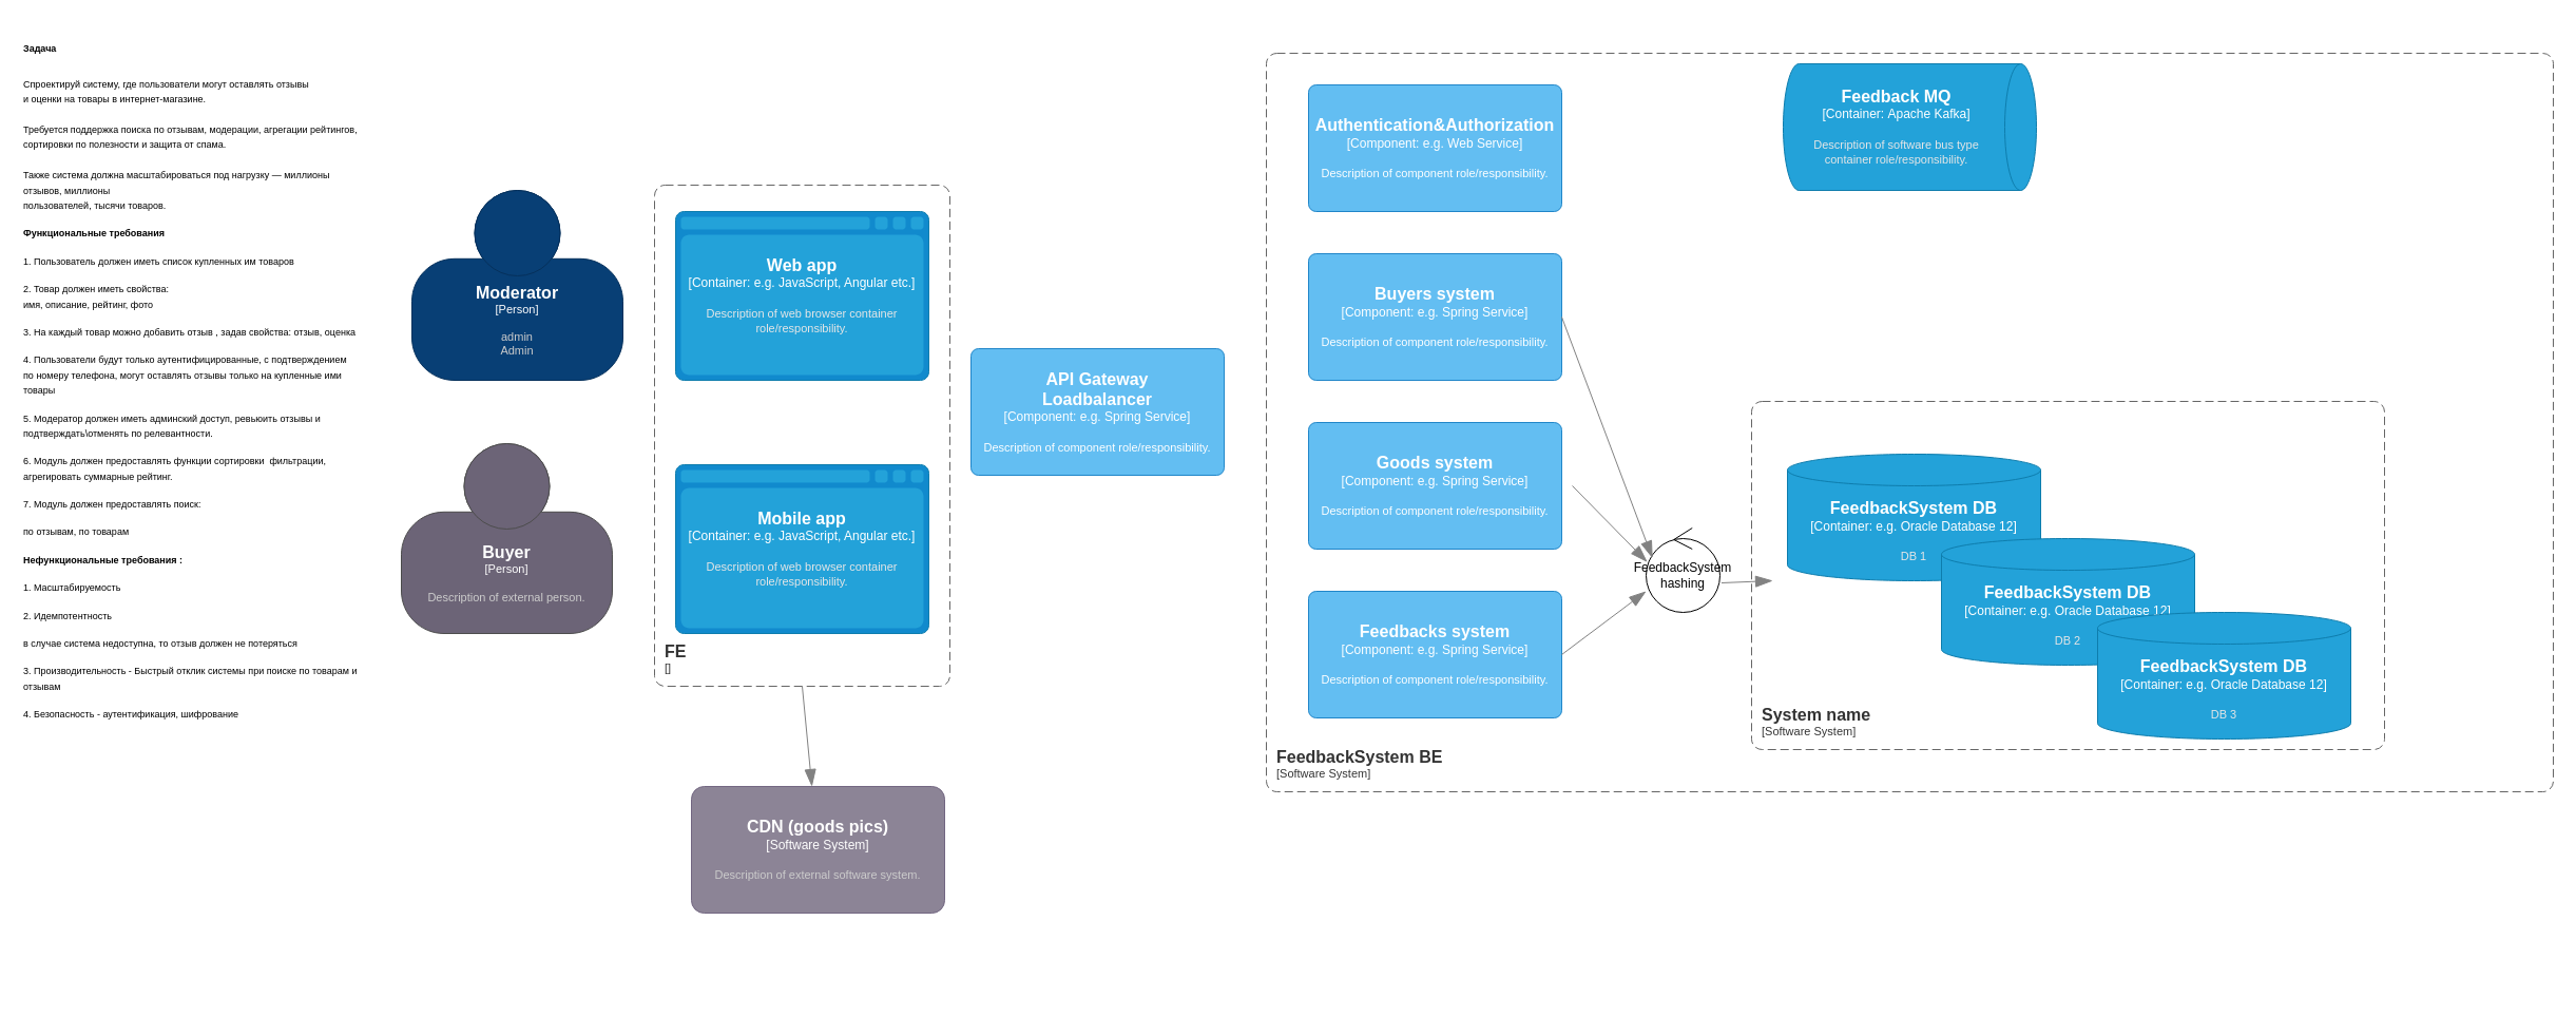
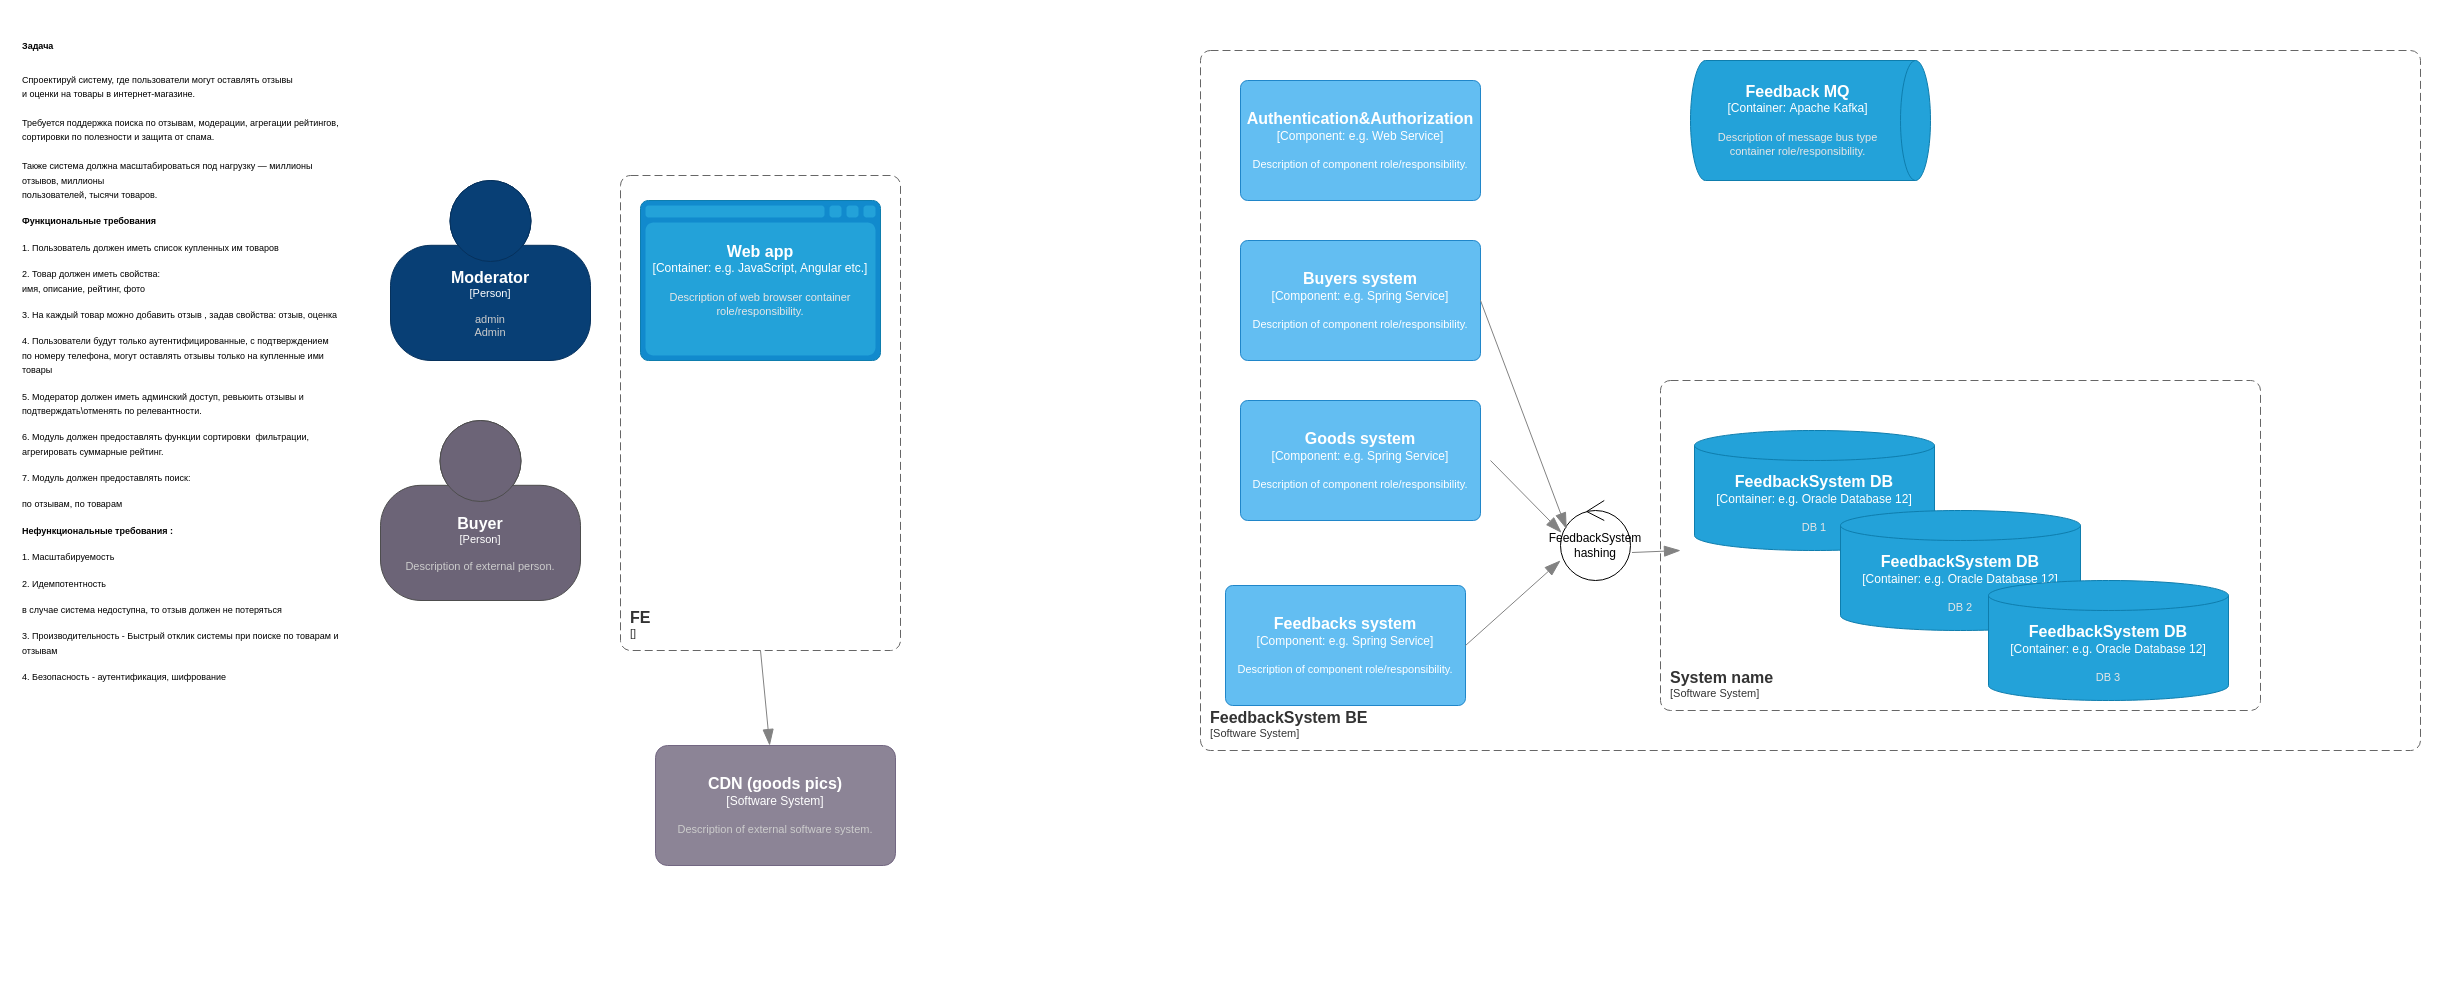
- <mxCell id="15" value="&lt;font style=&quot;font-size: 16px&quot;&gt;&lt;b&gt;Feedback MQ&lt;/b&gt;&lt;/font&gt;&lt;div&gt;[Container:&amp;nbsp;Apache Kafka]&lt;/div&gt;&lt;br&gt;&lt;div&gt;&lt;font style=&quot;font-size: 11px&quot;&gt;&lt;font color=&quot;#E6E6E6&quot;&gt;Description of software bus type container role/responsibility.&lt;/font&gt;&lt;/div&gt;" style="shape=cylinder3;size=15;direction=south;whiteSpace=wrap;html=1;boundedLbl=1;rounded=0;labelBackgroundColor=none;fillColor=#23A2D9;fontSize=12;fontColor=#ffffff;align=center;strokeColor=#0E7DAD;metaEdit=1;points=[[0.5,0,0],[1,0.25,0],[1,0.5,0],[1,0.75,0],[0.5,1,0],[0,0.75,0],[0,0.5,0],[0,0.25,0]];resizable=0;" vertex="1" parent="1"><mxGeometry x="1690" y="60" width="240" height="120" as="geometry" /></mxCell>
+ <mxCell id="15" value="&lt;font style=&quot;font-size: 16px&quot;&gt;&lt;b&gt;Feedback MQ&lt;/b&gt;&lt;/font&gt;&lt;div&gt;[Container:&amp;nbsp;Apache Kafka]&lt;/div&gt;&lt;br&gt;&lt;div&gt;&lt;font style=&quot;font-size: 11px&quot;&gt;&lt;font color=&quot;#E6E6E6&quot;&gt;Description of message bus type container role/responsibility.&lt;/font&gt;&lt;/div&gt;" style="shape=cylinder3;size=15;direction=south;whiteSpace=wrap;html=1;boundedLbl=1;rounded=0;labelBackgroundColor=none;fillColor=#23A2D9;fontSize=12;fontColor=#ffffff;align=center;strokeColor=#0E7DAD;metaEdit=1;points=[[0.5,0,0],[1,0.25,0],[1,0.5,0],[1,0.75,0],[0.5,1,0],[0,0.75,0],[0,0.5,0],[0,0.25,0]];resizable=0;" vertex="1" parent="1"><mxGeometry x="1690" y="60" width="240" height="120" as="geometry" /></mxCell>
- <mxCell id="10" value="&lt;font style=&quot;font-size: 16px&quot;&gt;&lt;b&gt;API Gateway&#10;Loadbalancer&lt;/b&gt;&lt;/font&gt;&lt;div&gt;[Component: e.g. Spring Service]&lt;/div&gt;&lt;br&gt;&lt;div&gt;&lt;font style=&quot;font-size: 11px&quot;&gt;Description of component role/responsibility.&lt;/font&gt;&lt;/div&gt;" style="rounded=1;whiteSpace=wrap;html=1;labelBackgroundColor=none;fillColor=#63BEF2;fontColor=#ffffff;align=center;arcSize=6;strokeColor=#2086C9;metaEdit=1;resizable=0;points=[[0.25,0,0],[0.5,0,0],[0.75,0,0],[1,0.25,0],[1,0.5,0],[1,0.75,0],[0.75,1,0],[0.5,1,0],[0.25,1,0],[0,0.75,0],[0,0.5,0],[0,0.25,0]];" vertex="1" parent="1"><mxGeometry x="920" y="330" width="240" height="120" as="geometry" /></mxCell>
- <mxCell id="8" value="&lt;font style=&quot;font-size: 16px&quot;&gt;&lt;b&gt;Mobile app&lt;/b&gt;&lt;/font&gt;&lt;div&gt;[Container:&amp;nbsp;e.g. JavaScript, Angular etc.]&lt;/div&gt;&lt;br&gt;&lt;div&gt;&lt;font style=&quot;font-size: 11px&quot;&gt;&lt;font color=&quot;#E6E6E6&quot;&gt;Description of web browser container role/responsibility.&lt;/font&gt;&lt;/div&gt;" style="shape=mxgraph.c4.webBrowserContainer2;whiteSpace=wrap;html=1;boundedLbl=1;rounded=0;labelBackgroundColor=none;strokeColor=#118ACD;fillColor=#23A2D9;strokeColor=#118ACD;strokeColor2=#0E7DAD;fontSize=12;fontColor=#ffffff;align=center;metaEdit=1;points=[[0.5,0,0],[1,0.25,0],[1,0.5,0],[1,0.75,0],[0.5,1,0],[0,0.75,0],[0,0.5,0],[0,0.25,0]];resizable=0;" vertex="1" parent="1"><mxGeometry x="640" y="440" width="240" height="160" as="geometry" /></mxCell>
- <mxCell id="13" value="&lt;font style=&quot;font-size: 16px&quot;&gt;&lt;b&gt;Feedbacks system&lt;/b&gt;&lt;/font&gt;&lt;div&gt;[Component: e.g. Spring Service]&lt;/div&gt;&lt;br&gt;&lt;div&gt;&lt;font style=&quot;font-size: 11px&quot;&gt;Description of component role/responsibility.&lt;/font&gt;&lt;/div&gt;" style="rounded=1;whiteSpace=wrap;html=1;labelBackgroundColor=none;fillColor=#63BEF2;fontColor=#ffffff;align=center;arcSize=6;strokeColor=#2086C9;metaEdit=1;resizable=0;points=[[0.25,0,0],[0.5,0,0],[0.75,0,0],[1,0.25,0],[1,0.5,0],[1,0.75,0],[0.75,1,0],[0.5,1,0],[0.25,1,0],[0,0.75,0],[0,0.5,0],[0,0.25,0]];" vertex="1" parent="1"><mxGeometry x="1240" y="560" width="240" height="120" as="geometry" /></mxCell>
+ <mxCell id="13" value="&lt;font style=&quot;font-size: 16px&quot;&gt;&lt;b&gt;Feedbacks system&lt;/b&gt;&lt;/font&gt;&lt;div&gt;[Component: e.g. Spring Service]&lt;/div&gt;&lt;br&gt;&lt;div&gt;&lt;font style=&quot;font-size: 11px&quot;&gt;Description of component role/responsibility.&lt;/font&gt;&lt;/div&gt;" style="rounded=1;whiteSpace=wrap;html=1;labelBackgroundColor=none;fillColor=#63BEF2;fontColor=#ffffff;align=center;arcSize=6;strokeColor=#2086C9;metaEdit=1;resizable=0;points=[[0.25,0,0],[0.5,0,0],[0.75,0,0],[1,0.25,0],[1,0.5,0],[1,0.75,0],[0.75,1,0],[0.5,1,0],[0.25,1,0],[0,0.75,0],[0,0.5,0],[0,0.25,0]];" vertex="1" parent="1"><mxGeometry x="1225" y="585" width="240" height="120" as="geometry" /></mxCell>
